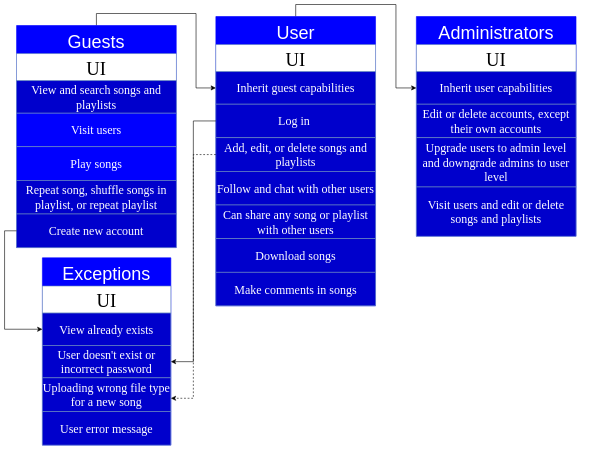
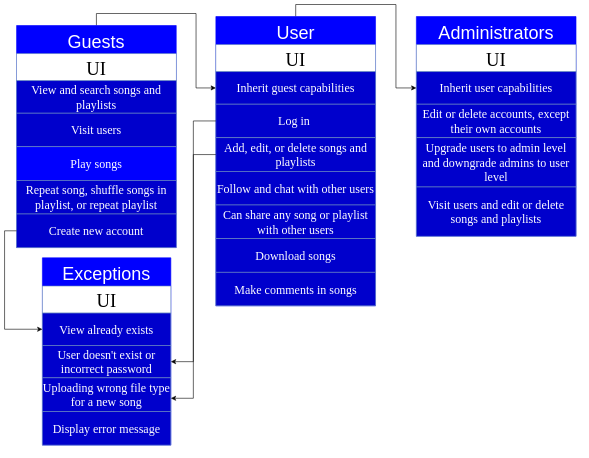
- <mxCell id="16" value="&lt;font color=&quot;#ffffff&quot; face=&quot;Times New Roman&quot; style=&quot;font-size: 20px&quot;&gt;Visit users&lt;/font&gt;" style="rounded=0;whiteSpace=wrap;html=1;strokeColor=#6c8ebf;fillColor=#0000ff;" parent="13" vertex="1"><mxGeometry y="146" width="266" height="56" as="geometry" /></mxCell>
+ <mxCell id="16" value="&lt;font color=&quot;#ffffff&quot; face=&quot;Times New Roman&quot; style=&quot;font-size: 20px&quot;&gt;Visit users&lt;/font&gt;" style="rounded=0;whiteSpace=wrap;html=1;strokeColor=#6c8ebf;fillColor=#0000CC;" parent="13" vertex="1"><mxGeometry y="146" width="266" height="56" as="geometry" /></mxCell>
- <mxCell id="33" style="edgeStyle=orthogonalEdgeStyle;rounded=0;orthogonalLoop=1;jettySize=auto;html=1;exitX=0;exitY=0.5;exitDx=0;exitDy=0;entryX=1;entryY=0.75;entryDx=0;entryDy=0;dashed=1;" parent="1" source="7" target="26" edge="1"><mxGeometry relative="1" as="geometry" /></mxCell>
+ <mxCell id="33" style="edgeStyle=orthogonalEdgeStyle;rounded=0;orthogonalLoop=1;jettySize=auto;html=1;exitX=0;exitY=0.5;exitDx=0;exitDy=0;entryX=1;entryY=0.75;entryDx=0;entryDy=0;" parent="1" source="7" target="26" edge="1"><mxGeometry relative="1" as="geometry" /></mxCell>
- <mxCell id="31" value="&lt;font color=&quot;#ffffff&quot; face=&quot;Times New Roman&quot; style=&quot;font-size: 20px&quot;&gt;User error message&lt;/font&gt;" style="rounded=0;whiteSpace=wrap;html=1;strokeColor=#6c8ebf;fillColor=#0000CC;" parent="26" vertex="1"><mxGeometry y="256" width="214" height="56" as="geometry" /></mxCell>
+ <mxCell id="31" value="&lt;font color=&quot;#ffffff&quot; face=&quot;Times New Roman&quot; style=&quot;font-size: 20px&quot;&gt;Display error message&lt;/font&gt;" style="rounded=0;whiteSpace=wrap;html=1;strokeColor=#6c8ebf;fillColor=#0000CC;" parent="26" vertex="1"><mxGeometry y="256" width="214" height="56" as="geometry" /></mxCell>
